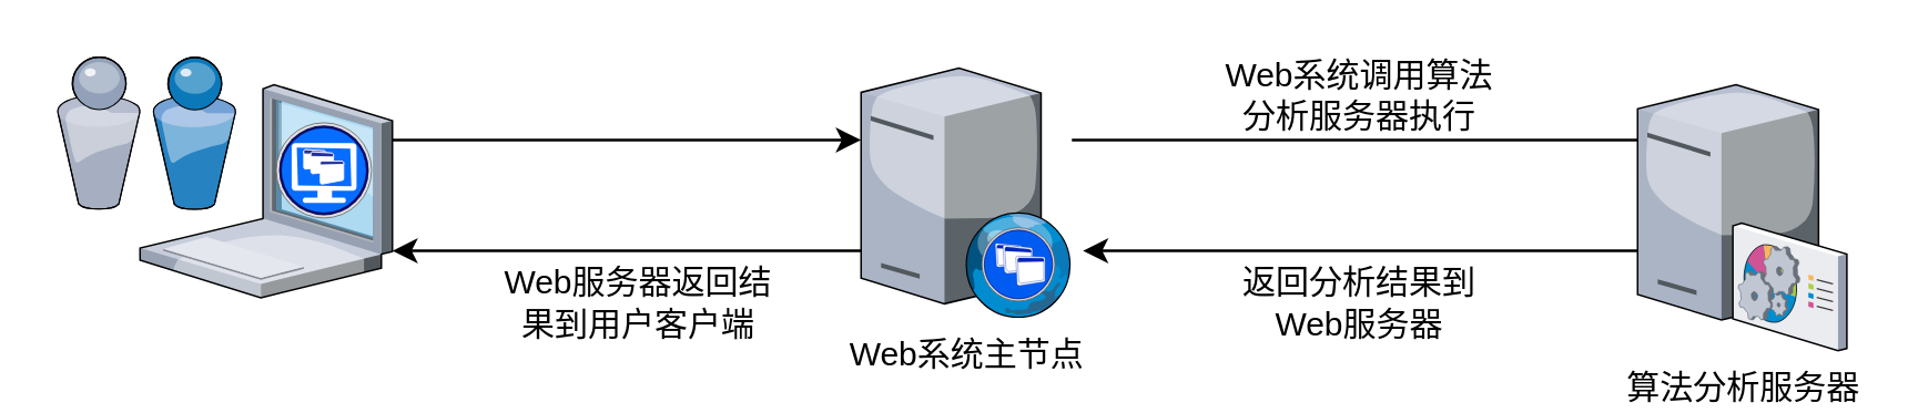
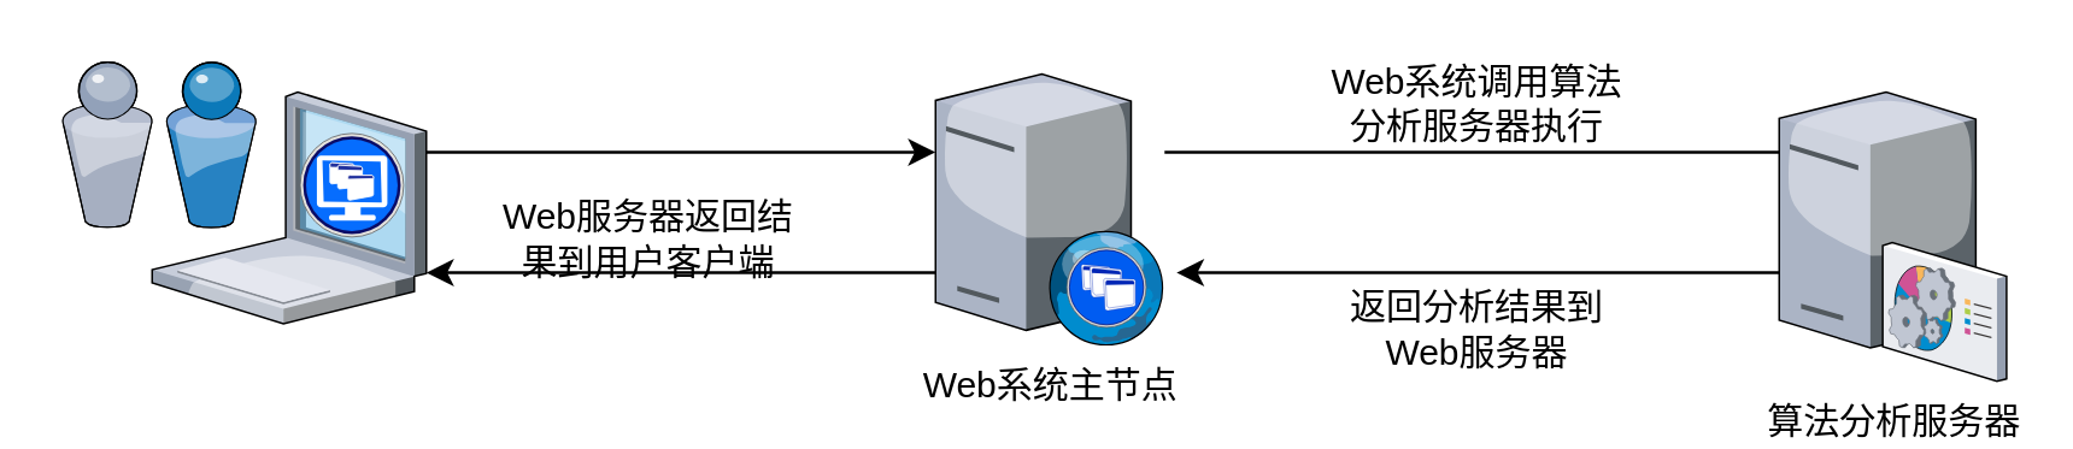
- <mxCell id="12" value="Web服务器返回结果到用户客户端" style="text;html=1;strokeColor=none;fillColor=none;align=center;verticalAlign=middle;whiteSpace=wrap;rounded=0;" parent="1" vertex="1"><mxGeometry x="180" y="99" width="100" height="20" as="geometry" /></mxCell>
+ <mxCell id="12" value="Web服务器返回结果到用户客户端" style="text;html=1;strokeColor=none;fillColor=none;align=center;verticalAlign=middle;whiteSpace=wrap;rounded=0;" parent="1" vertex="1"><mxGeometry x="165" y="69" width="100" height="20" as="geometry" /></mxCell>
